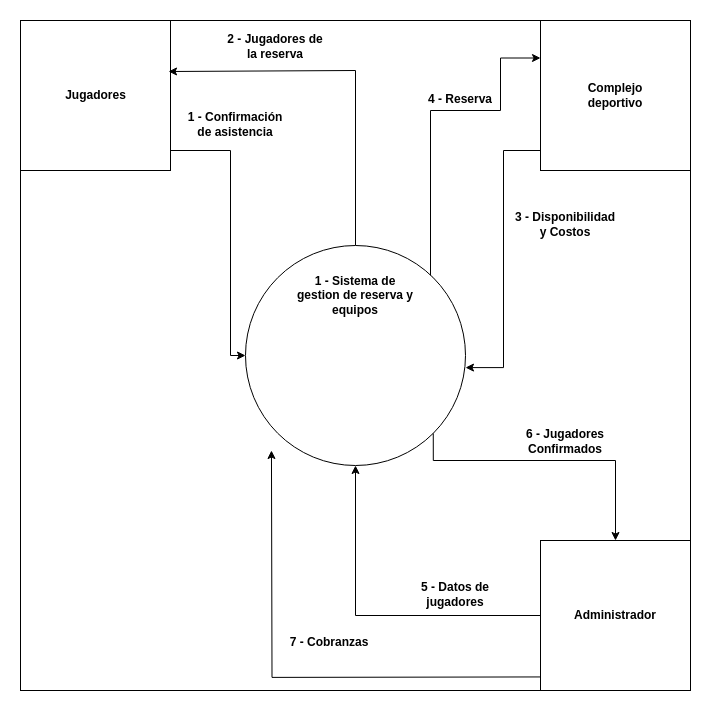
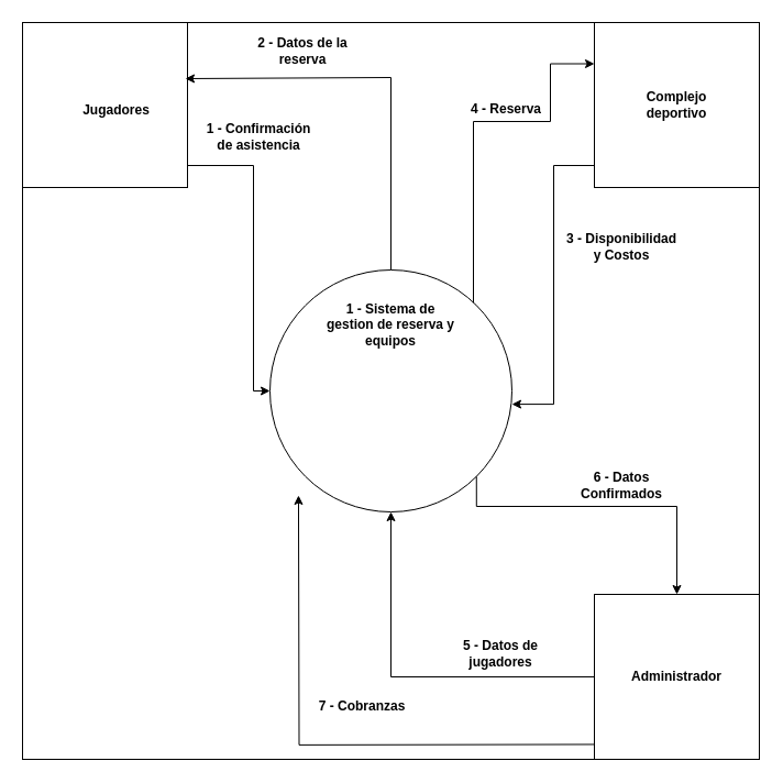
- <mxCell id="17" value="2 - Jugadores de la reserva" style="text;strokeColor=none;fillColor=none;spacingLeft=4;spacingRight=4;overflow=hidden;rotatable=0;points=[[0,0.5],[1,0.5]];portConstraint=eastwest;fontSize=12;whiteSpace=wrap;html=1;align=center;fontStyle=1;verticalAlign=middle;direction=east;flipV=1;flipH=0;" vertex="1" parent="1"><mxGeometry x="220" y="22.5" width="110" height="47.5" as="geometry" /></mxCell>
+ <mxCell id="17" value="2 - Datos de la reserva" style="text;strokeColor=none;fillColor=none;spacingLeft=4;spacingRight=4;overflow=hidden;rotatable=0;points=[[0,0.5],[1,0.5]];portConstraint=eastwest;fontSize=12;whiteSpace=wrap;html=1;align=center;fontStyle=1;verticalAlign=middle;direction=east;flipV=1;flipH=0;" vertex="1" parent="1"><mxGeometry x="220" y="22.5" width="110" height="47.5" as="geometry" /></mxCell>
- <mxCell id="12" value="Jugadores" style="text;strokeColor=none;fillColor=none;spacingLeft=4;spacingRight=4;overflow=hidden;rotatable=0;points=[[0,0.5],[1,0.5]];portConstraint=eastwest;fontSize=12;whiteSpace=wrap;html=1;align=center;fontStyle=1;verticalAlign=middle;" vertex="1" parent="1"><mxGeometry x="57.5" y="77.5" width="75" height="35" as="geometry" /></mxCell>
+ <mxCell id="12" value="Jugadores" style="text;strokeColor=none;fillColor=none;spacingLeft=4;spacingRight=4;overflow=hidden;rotatable=0;points=[[0,0.5],[1,0.5]];portConstraint=eastwest;fontSize=12;whiteSpace=wrap;html=1;align=center;fontStyle=1;verticalAlign=middle;" vertex="1" parent="1"><mxGeometry x="67.5" y="82.5" width="75" height="35" as="geometry" /></mxCell>
- <mxCell id="22" value="6 - Jugadores Confirmados" style="text;strokeColor=none;fillColor=none;spacingLeft=4;spacingRight=4;overflow=hidden;rotatable=0;points=[[0,0.5],[1,0.5]];portConstraint=eastwest;fontSize=12;whiteSpace=wrap;html=1;align=center;fontStyle=1;verticalAlign=middle;direction=east;flipV=1;flipH=0;" vertex="1" parent="1"><mxGeometry x="510" y="417.5" width="110" height="47.5" as="geometry" /></mxCell>
+ <mxCell id="22" value="6 - Datos Confirmados" style="text;strokeColor=none;fillColor=none;spacingLeft=4;spacingRight=4;overflow=hidden;rotatable=0;points=[[0,0.5],[1,0.5]];portConstraint=eastwest;fontSize=12;whiteSpace=wrap;html=1;align=center;fontStyle=1;verticalAlign=middle;direction=east;flipV=1;flipH=0;" vertex="1" parent="1"><mxGeometry x="510" y="417.5" width="110" height="47.5" as="geometry" /></mxCell>
